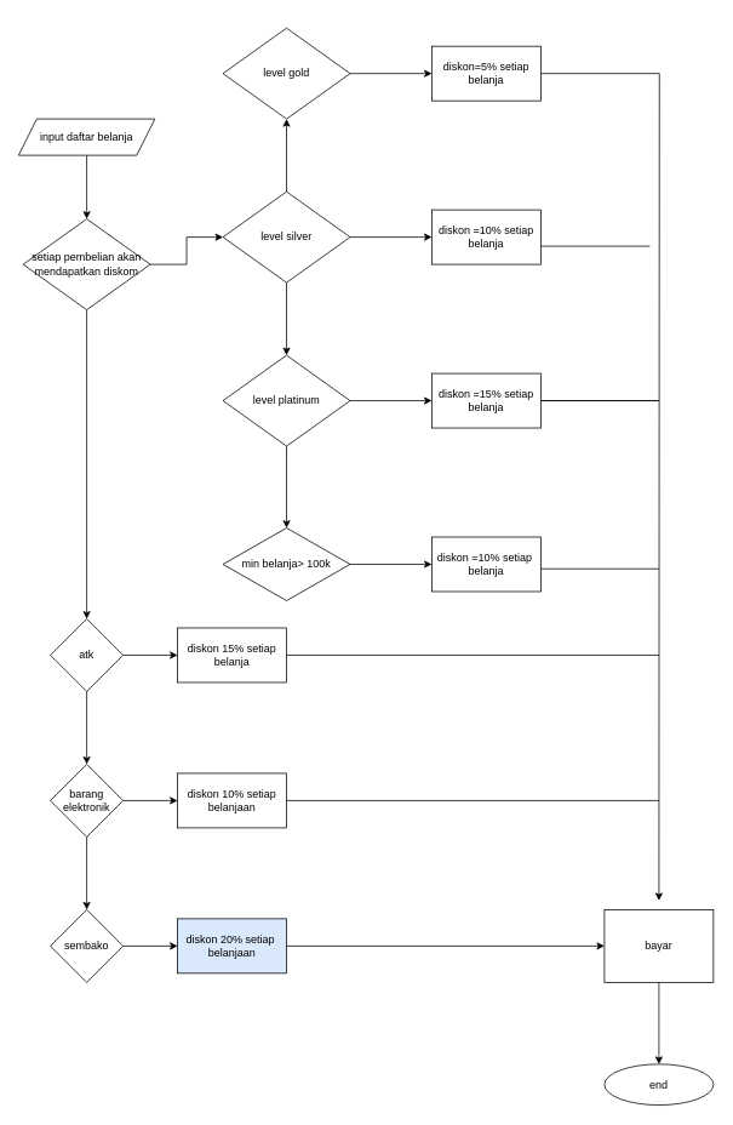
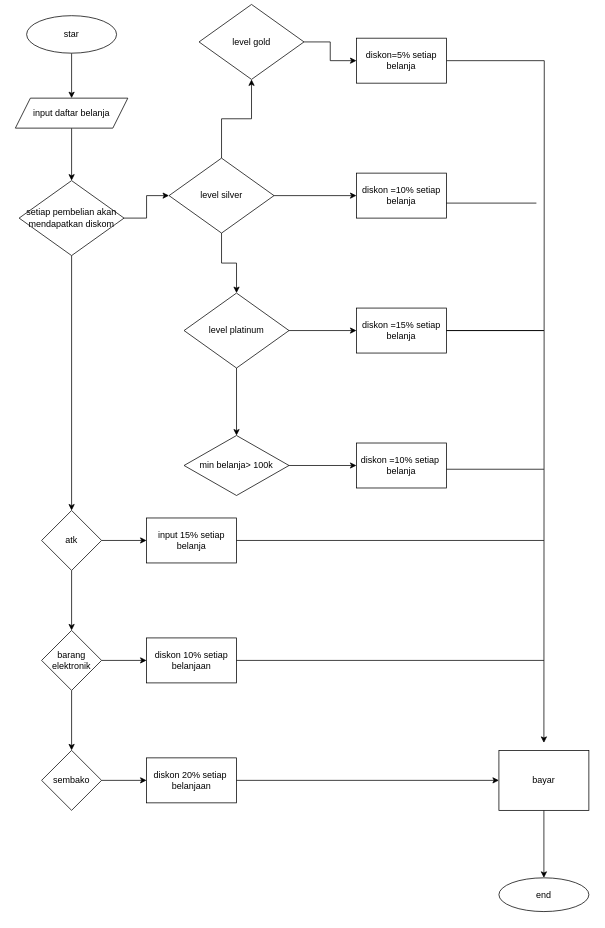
+ <mxCell id="3" value="star" style="ellipse;whiteSpace=wrap;html=1;" parent="1" vertex="1"><mxGeometry x="35" y="20" width="120" height="50" as="geometry" /></mxCell>
- <mxCell id="14" value="level gold" style="rhombus;whiteSpace=wrap;html=1;" parent="1" vertex="1"><mxGeometry x="245" y="30" width="140" height="100" as="geometry" /></mxCell>
+ <mxCell id="14" value="level gold" style="rhombus;whiteSpace=wrap;html=1;" parent="1" vertex="1"><mxGeometry x="265" y="5" width="140" height="100" as="geometry" /></mxCell>
+ <mxCell id="2" value="" style="edgeStyle=orthogonalEdgeStyle;rounded=0;orthogonalLoop=1;jettySize=auto;html=1;" parent="1" source="3" target="5" edge="1"><mxGeometry relative="1" as="geometry" /></mxCell>
- <mxCell id="12" value="level silver" style="rhombus;whiteSpace=wrap;html=1;" parent="1" vertex="1"><mxGeometry x="245" y="210" width="140" height="100" as="geometry" /></mxCell>
+ <mxCell id="12" value="level silver" style="rhombus;whiteSpace=wrap;html=1;" parent="1" vertex="1"><mxGeometry x="225" y="210" width="140" height="100" as="geometry" /></mxCell>
- <mxCell id="28" value="diskon 15% setiap belanja" style="whiteSpace=wrap;html=1;" parent="1" vertex="1"><mxGeometry x="195" y="690" width="120" height="60" as="geometry" /></mxCell>
+ <mxCell id="28" value="input 15% setiap belanja" style="whiteSpace=wrap;html=1;" parent="1" vertex="1"><mxGeometry x="195" y="690" width="120" height="60" as="geometry" /></mxCell>
- <mxCell id="35" value="diskon 20% setiap&amp;nbsp;&lt;br&gt;belanjaan" style="whiteSpace=wrap;html=1;fillColor=#dae8fc;" parent="1" vertex="1"><mxGeometry x="195" y="1010" width="120" height="60" as="geometry" /></mxCell>
+ <mxCell id="35" value="diskon 20% setiap&amp;nbsp;&lt;br&gt;belanjaan" style="whiteSpace=wrap;html=1;" parent="1" vertex="1"><mxGeometry x="195" y="1010" width="120" height="60" as="geometry" /></mxCell>
